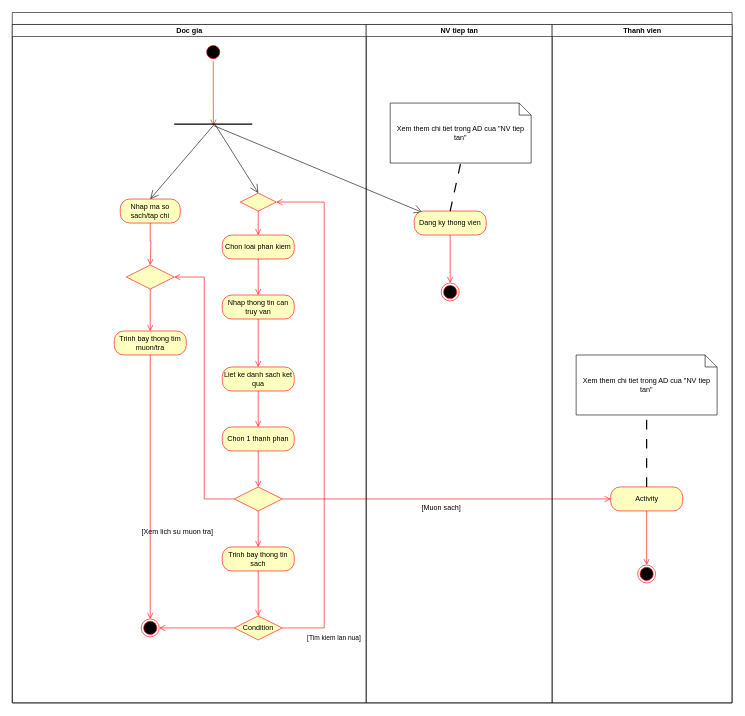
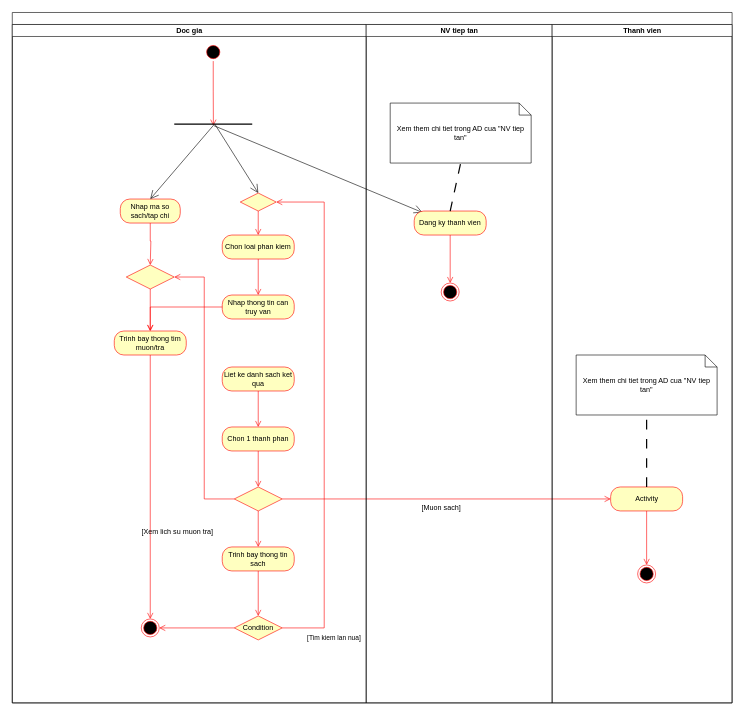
- <mxCell id="40" value="Dang ky thong vien" style="rounded=1;whiteSpace=wrap;html=1;arcSize=40;fontColor=#000000;fillColor=#ffffc0;strokeColor=#ff0000;" parent="37" vertex="1"><mxGeometry x="80" y="311" width="120" height="40" as="geometry" /></mxCell>
+ <mxCell id="40" value="Dang ky thanh vien" style="rounded=1;whiteSpace=wrap;html=1;arcSize=40;fontColor=#000000;fillColor=#ffffc0;strokeColor=#ff0000;" parent="37" vertex="1"><mxGeometry x="80" y="311" width="120" height="40" as="geometry" /></mxCell>
- <mxCell id="10" value="" style="edgeStyle=orthogonalEdgeStyle;html=1;verticalAlign=bottom;endArrow=open;endSize=8;strokeColor=#ff0000;rounded=0;entryX=0.5;entryY=0;entryDx=0;entryDy=0;" parent="1" source="9" target="11" edge="1"><mxGeometry relative="1" as="geometry"><mxPoint x="430" y="601" as="targetPoint" /></mxGeometry></mxCell>
+ <mxCell id="10" value="" style="edgeStyle=orthogonalEdgeStyle;html=1;verticalAlign=bottom;endArrow=open;endSize=8;strokeColor=#ff0000;rounded=0;" parent="1" source="9" target="13" edge="1"><mxGeometry relative="1" as="geometry"><mxPoint x="430" y="601" as="targetPoint" /></mxGeometry></mxCell>
